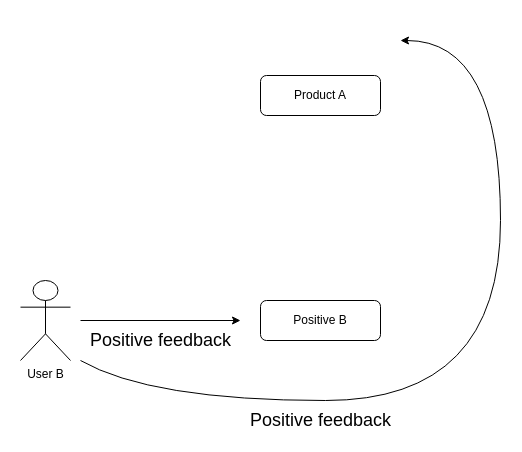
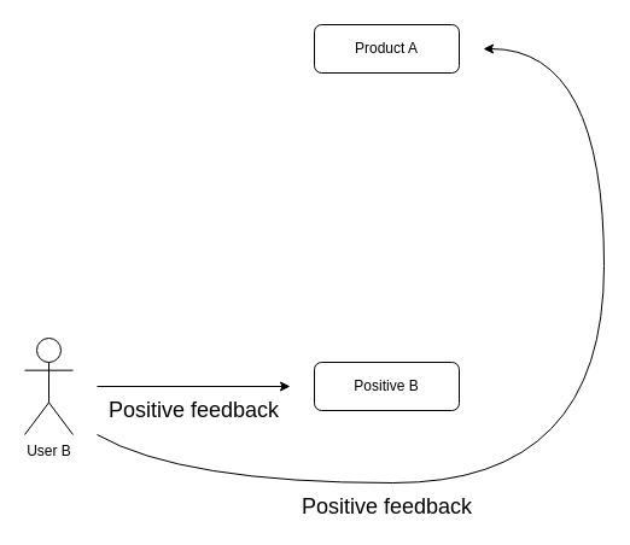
- <mxCell id="2" value="Product A" style="rounded=1;whiteSpace=wrap;html=1;fontSize=12;glass=0;strokeWidth=1;shadow=0;" parent="1" vertex="1"><mxGeometry x="260" y="75" width="120" height="40" as="geometry" /></mxCell>
+ <mxCell id="2" value="Product A" style="rounded=1;whiteSpace=wrap;html=1;fontSize=12;glass=0;strokeWidth=1;shadow=0;" parent="1" vertex="1"><mxGeometry x="260" y="20" width="120" height="40" as="geometry" /></mxCell>
- <mxCell id="4" value="User B" style="shape=umlActor;verticalLabelPosition=bottom;verticalAlign=top;html=1;outlineConnect=0;" parent="1" vertex="1"><mxGeometry x="20" y="280" width="50" height="80" as="geometry" /></mxCell>
+ <mxCell id="4" value="User B" style="shape=umlActor;verticalLabelPosition=bottom;verticalAlign=top;html=1;outlineConnect=0;" parent="1" vertex="1"><mxGeometry x="20" y="280" width="40" height="80" as="geometry" /></mxCell>
